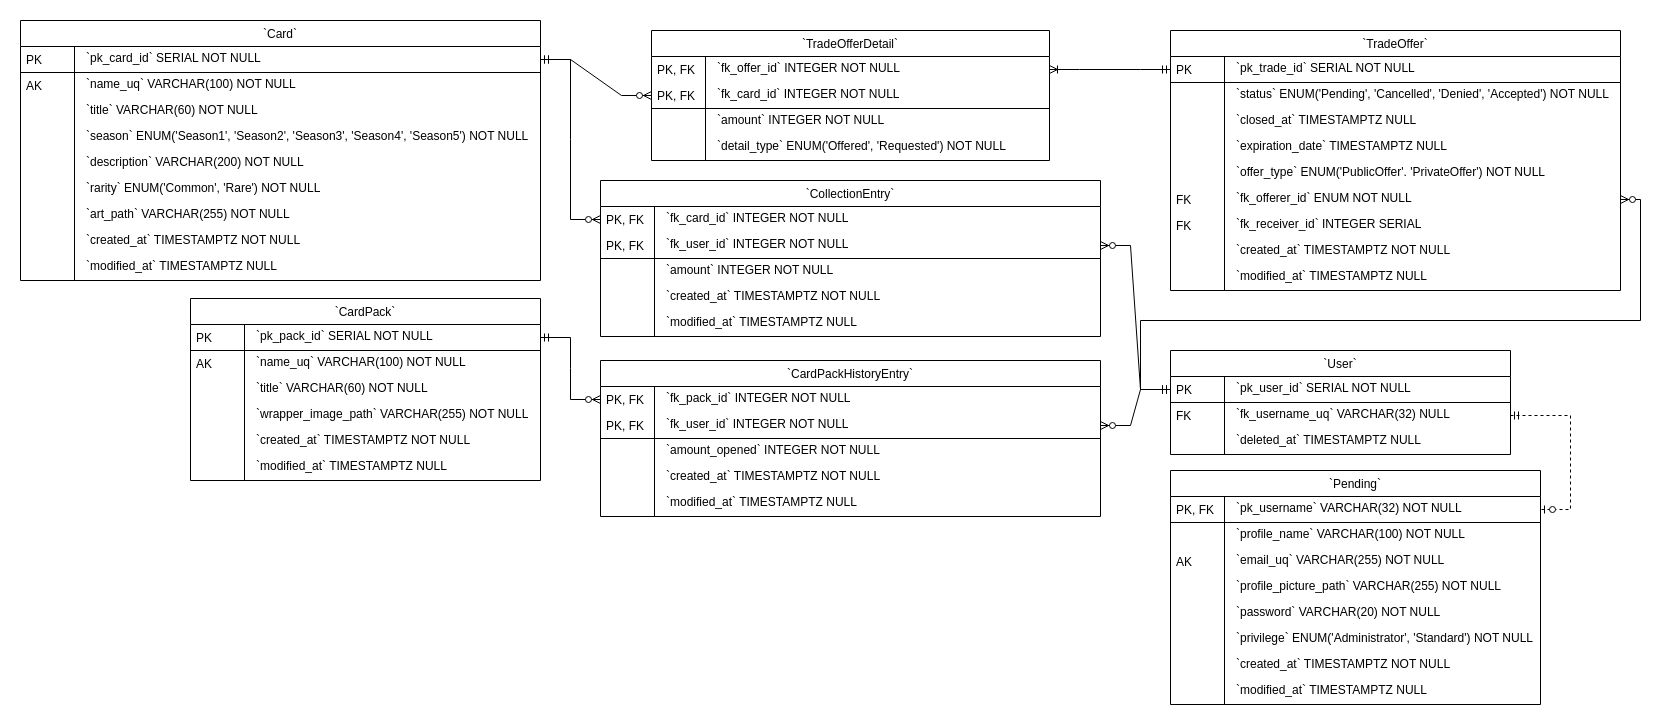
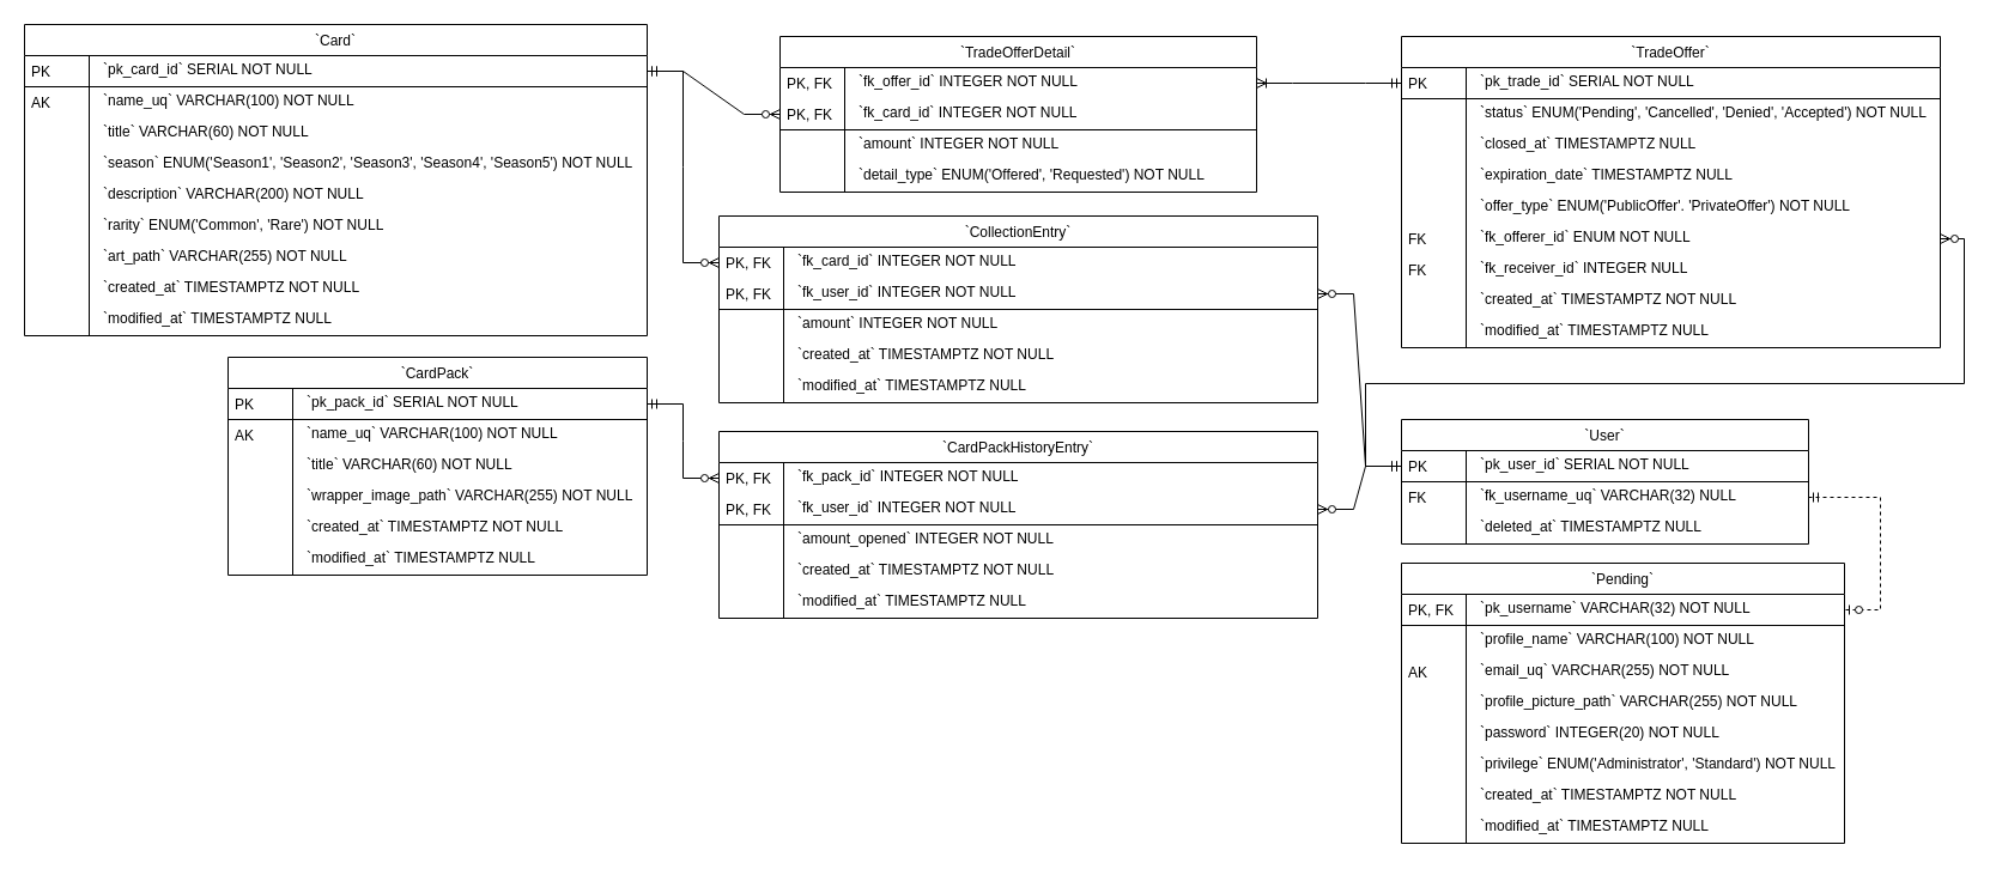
- <mxCell id="64" value="`fk_receiver_id` INTEGER SERIAL" style="shape=partialRectangle;top=0;left=0;right=0;bottom=0;align=left;verticalAlign=top;spacingTop=-2;fillColor=none;spacingLeft=64;spacingRight=4;overflow=hidden;rotatable=0;points=[[0,0.5],[1,0.5]];portConstraint=eastwest;dropTarget=0;" parent="51" vertex="1"><mxGeometry y="182" width="450" height="26" as="geometry" /></mxCell>
+ <mxCell id="64" value="`fk_receiver_id` INTEGER NULL" style="shape=partialRectangle;top=0;left=0;right=0;bottom=0;align=left;verticalAlign=top;spacingTop=-2;fillColor=none;spacingLeft=64;spacingRight=4;overflow=hidden;rotatable=0;points=[[0,0.5],[1,0.5]];portConstraint=eastwest;dropTarget=0;" parent="51" vertex="1"><mxGeometry y="182" width="450" height="26" as="geometry" /></mxCell>
- <mxCell id="11" value="`password` VARCHAR(20) NOT NULL" style="shape=partialRectangle;top=0;left=0;right=0;bottom=0;align=left;verticalAlign=top;spacingTop=-2;fillColor=none;spacingLeft=64;spacingRight=4;overflow=hidden;rotatable=0;points=[[0,0.5],[1,0.5]];portConstraint=eastwest;dropTarget=0;" parent="2" vertex="1"><mxGeometry y="130" width="370" height="26" as="geometry" /></mxCell>
+ <mxCell id="11" value="`password` INTEGER(20) NOT NULL" style="shape=partialRectangle;top=0;left=0;right=0;bottom=0;align=left;verticalAlign=top;spacingTop=-2;fillColor=none;spacingLeft=64;spacingRight=4;overflow=hidden;rotatable=0;points=[[0,0.5],[1,0.5]];portConstraint=eastwest;dropTarget=0;" parent="2" vertex="1"><mxGeometry y="130" width="370" height="26" as="geometry" /></mxCell>
